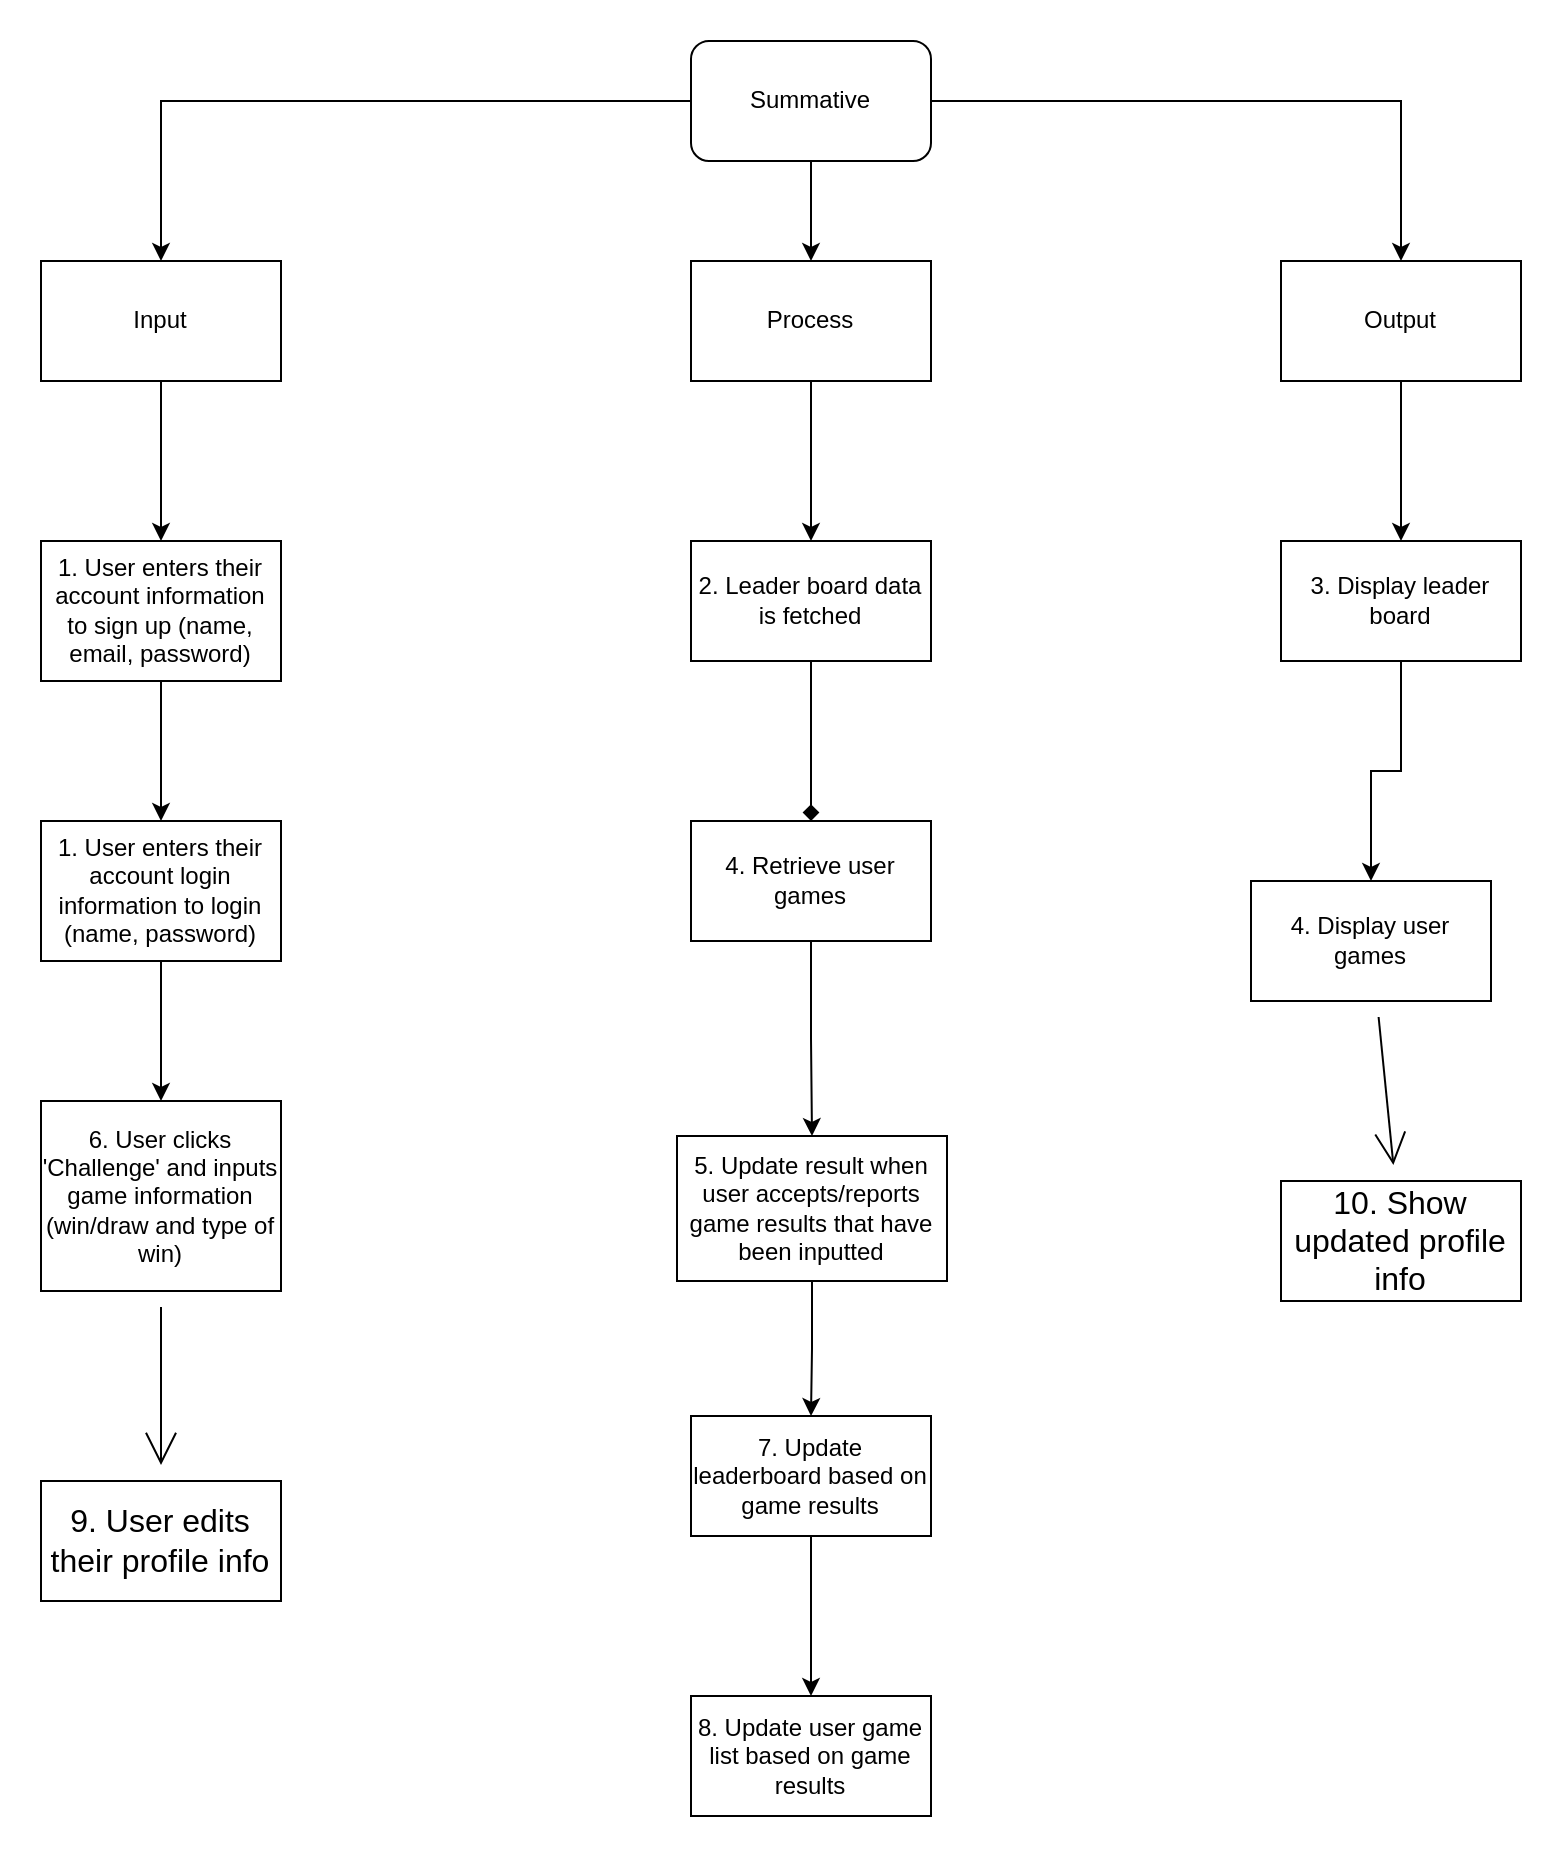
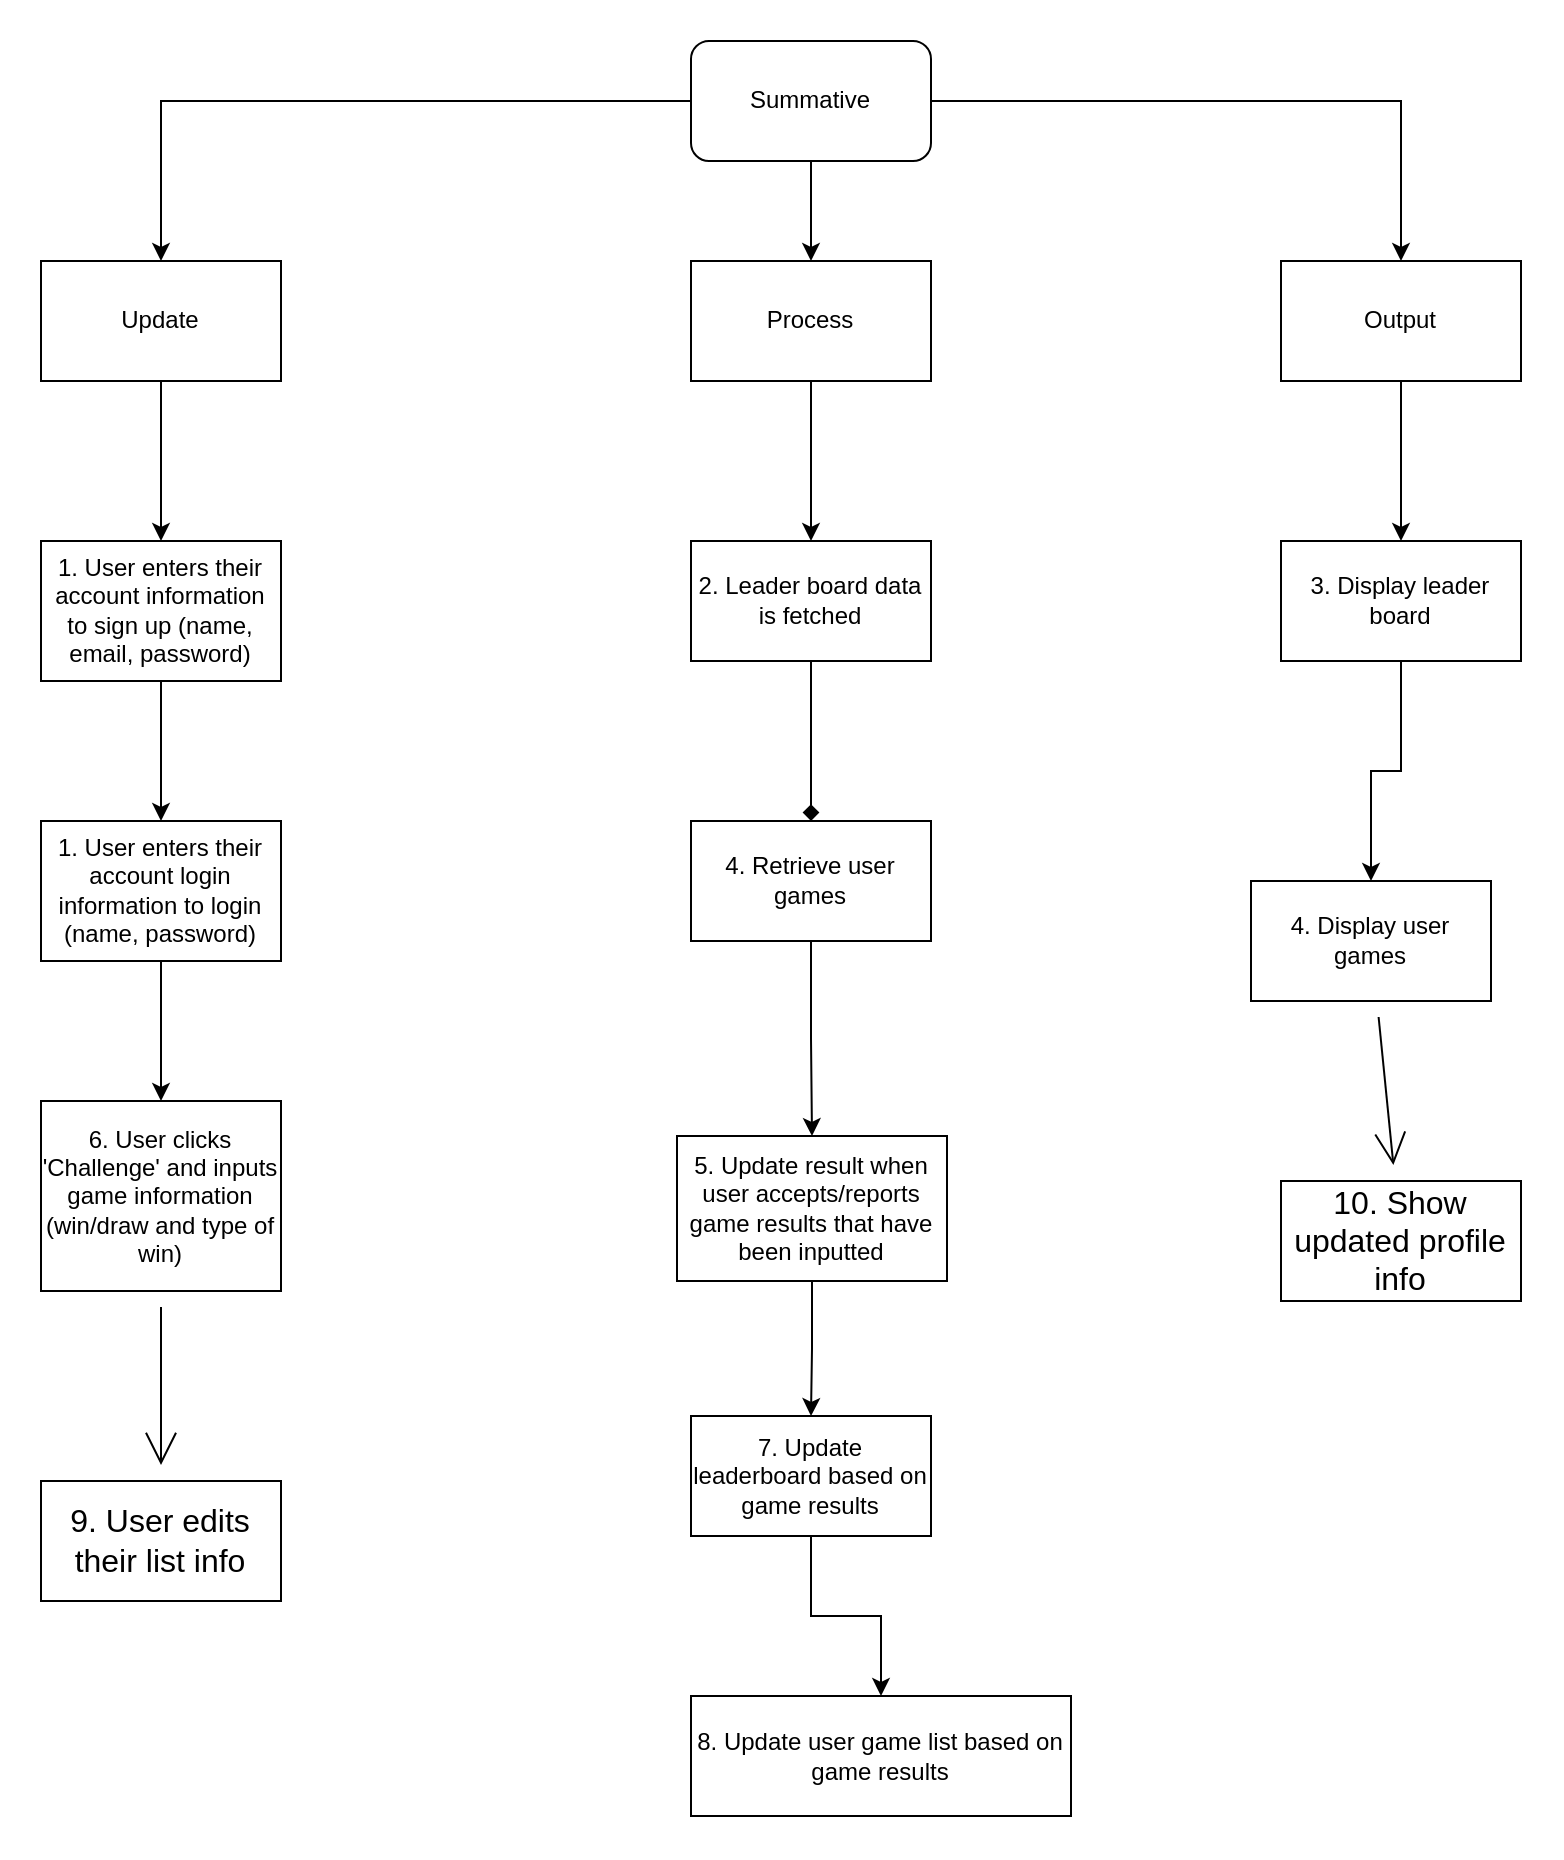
- <mxCell id="7" value="Input" style="whiteSpace=wrap;html=1;rounded=0;" parent="1" vertex="1"><mxGeometry x="20" y="130" width="120" height="60" as="geometry" /></mxCell>
+ <mxCell id="7" value="Update" style="whiteSpace=wrap;html=1;rounded=0;" parent="1" vertex="1"><mxGeometry x="20" y="130" width="120" height="60" as="geometry" /></mxCell>
- <mxCell id="31" value="9. User edits their profile info" style="whiteSpace=wrap;html=1;rounded=0;fontSize=16;" vertex="1" parent="1"><mxGeometry x="20" y="740" width="120" height="60" as="geometry" /></mxCell>
+ <mxCell id="31" value="9. User edits their list info" style="whiteSpace=wrap;html=1;rounded=0;fontSize=16;" vertex="1" parent="1"><mxGeometry x="20" y="740" width="120" height="60" as="geometry" /></mxCell>
- <mxCell id="26" value="8. Update user game list based on game results" style="whiteSpace=wrap;html=1;rounded=0;" parent="1" vertex="1"><mxGeometry x="345" y="847.5" width="120" height="60" as="geometry" /></mxCell>
+ <mxCell id="26" value="8. Update user game list based on game results" style="whiteSpace=wrap;html=1;rounded=0;" parent="1" vertex="1"><mxGeometry x="345" y="847.5" width="190" height="60" as="geometry" /></mxCell>
